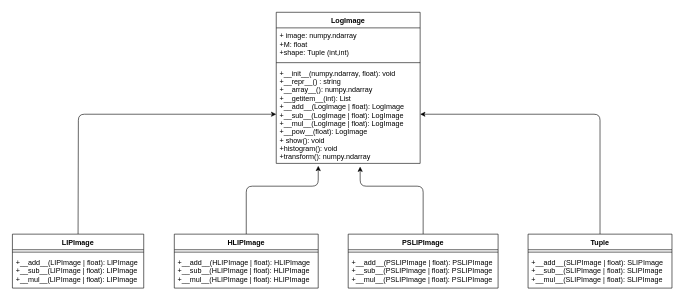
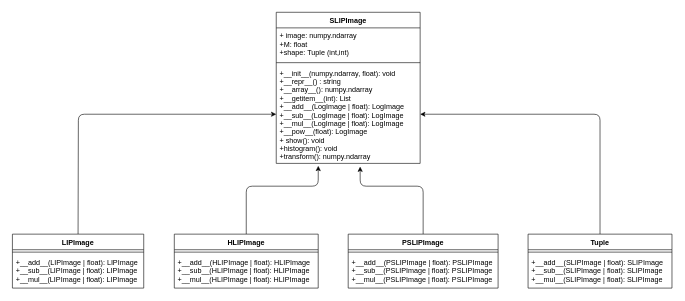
- <mxCell id="2" value="LogImage" style="swimlane;fontStyle=1;align=center;verticalAlign=top;childLayout=stackLayout;horizontal=1;startSize=26;horizontalStack=0;resizeParent=1;resizeParentMax=0;resizeLast=0;collapsible=1;marginBottom=0;" parent="1" vertex="1"><mxGeometry x="460" y="20" width="240" height="252" as="geometry" /></mxCell>
+ <mxCell id="2" value="SLIPImage" style="swimlane;fontStyle=1;align=center;verticalAlign=top;childLayout=stackLayout;horizontal=1;startSize=26;horizontalStack=0;resizeParent=1;resizeParentMax=0;resizeLast=0;collapsible=1;marginBottom=0;" parent="1" vertex="1"><mxGeometry x="460" y="20" width="240" height="252" as="geometry" /></mxCell>
